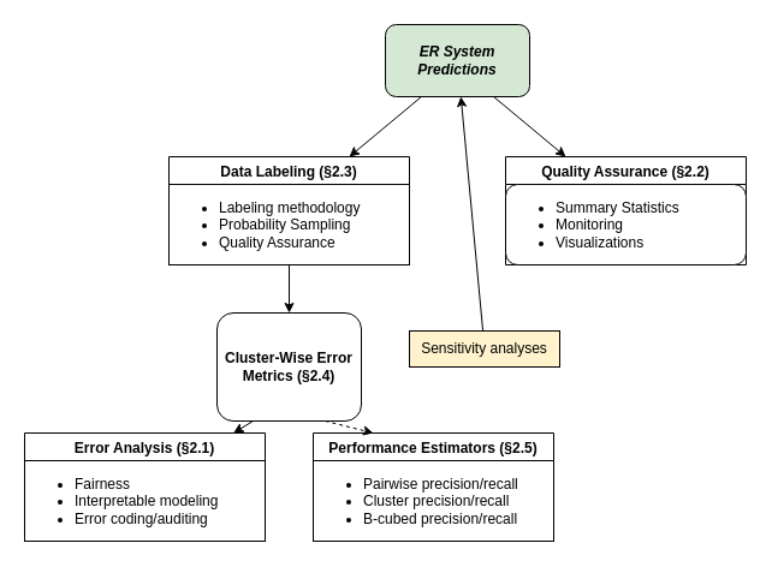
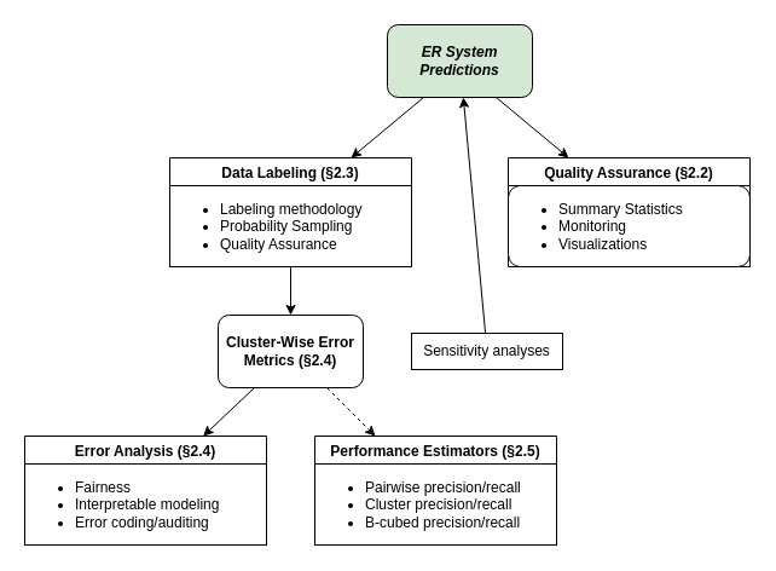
- <mxCell id="18" value="Sensitivity analyses" style="rounded=0;whiteSpace=wrap;html=1;fillColor=#fff2cc;" vertex="1" parent="1"><mxGeometry x="340" y="275" width="125" height="30" as="geometry" /></mxCell>
+ <mxCell id="18" value="Sensitivity analyses" style="rounded=0;whiteSpace=wrap;html=1;" vertex="1" parent="1"><mxGeometry x="340" y="275" width="125" height="30" as="geometry" /></mxCell>
- <mxCell id="10" value="Cluster-Wise Error Metrics&amp;nbsp;(§2.4)" style="rounded=1;whiteSpace=wrap;html=1;fontStyle=1" vertex="1" parent="1"><mxGeometry x="180" y="260" width="120" height="90" as="geometry" /></mxCell>
+ <mxCell id="10" value="Cluster-Wise Error Metrics&amp;nbsp;(§2.4)" style="rounded=1;whiteSpace=wrap;html=1;fontStyle=1" vertex="1" parent="1"><mxGeometry x="180" y="260" width="120" height="60" as="geometry" /></mxCell>
- <mxCell id="4" value="Error Analysis (§2.1)" style="swimlane;collapsible=0;" vertex="1" parent="1"><mxGeometry x="20" y="360" width="200" height="90" as="geometry" /></mxCell>
+ <mxCell id="4" value="Error Analysis (§2.4)" style="swimlane;collapsible=0;" vertex="1" parent="1"><mxGeometry x="20" y="360" width="200" height="90" as="geometry" /></mxCell>
